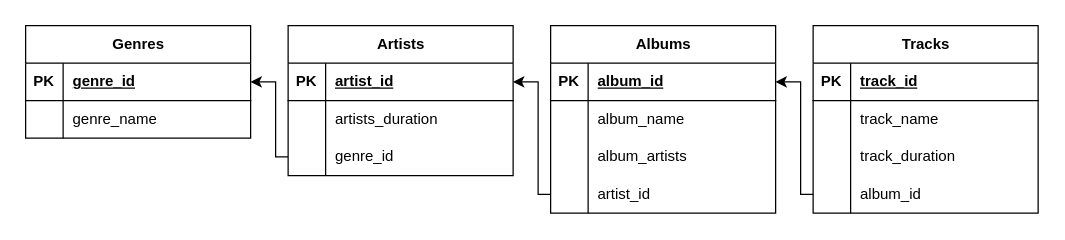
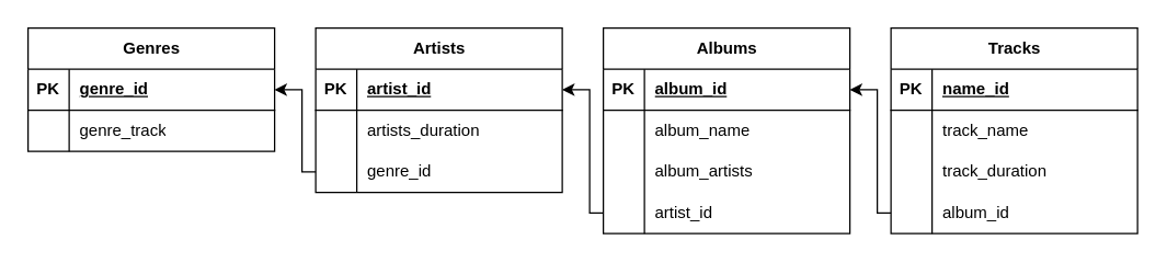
- <mxCell id="35" value="track_id" style="shape=partialRectangle;connectable=0;fillColor=none;top=0;left=0;bottom=0;right=0;align=left;spacingLeft=6;fontStyle=5;overflow=hidden;whiteSpace=wrap;html=1;" vertex="1" parent="33"><mxGeometry x="30" width="150" height="30" as="geometry"><mxRectangle width="150" height="30" as="alternateBounds" /></mxGeometry></mxCell>
+ <mxCell id="35" value="name_id" style="shape=partialRectangle;connectable=0;fillColor=none;top=0;left=0;bottom=0;right=0;align=left;spacingLeft=6;fontStyle=5;overflow=hidden;whiteSpace=wrap;html=1;" vertex="1" parent="33"><mxGeometry x="30" width="150" height="30" as="geometry"><mxRectangle width="150" height="30" as="alternateBounds" /></mxGeometry></mxCell>
- <mxCell id="8" value="genre_name" style="shape=partialRectangle;connectable=0;fillColor=none;top=0;left=0;bottom=0;right=0;align=left;spacingLeft=6;overflow=hidden;whiteSpace=wrap;html=1;" vertex="1" parent="6"><mxGeometry x="30" width="150" height="30" as="geometry"><mxRectangle width="150" height="30" as="alternateBounds" /></mxGeometry></mxCell>
+ <mxCell id="8" value="genre_track" style="shape=partialRectangle;connectable=0;fillColor=none;top=0;left=0;bottom=0;right=0;align=left;spacingLeft=6;overflow=hidden;whiteSpace=wrap;html=1;" vertex="1" parent="6"><mxGeometry x="30" width="150" height="30" as="geometry"><mxRectangle width="150" height="30" as="alternateBounds" /></mxGeometry></mxCell>
